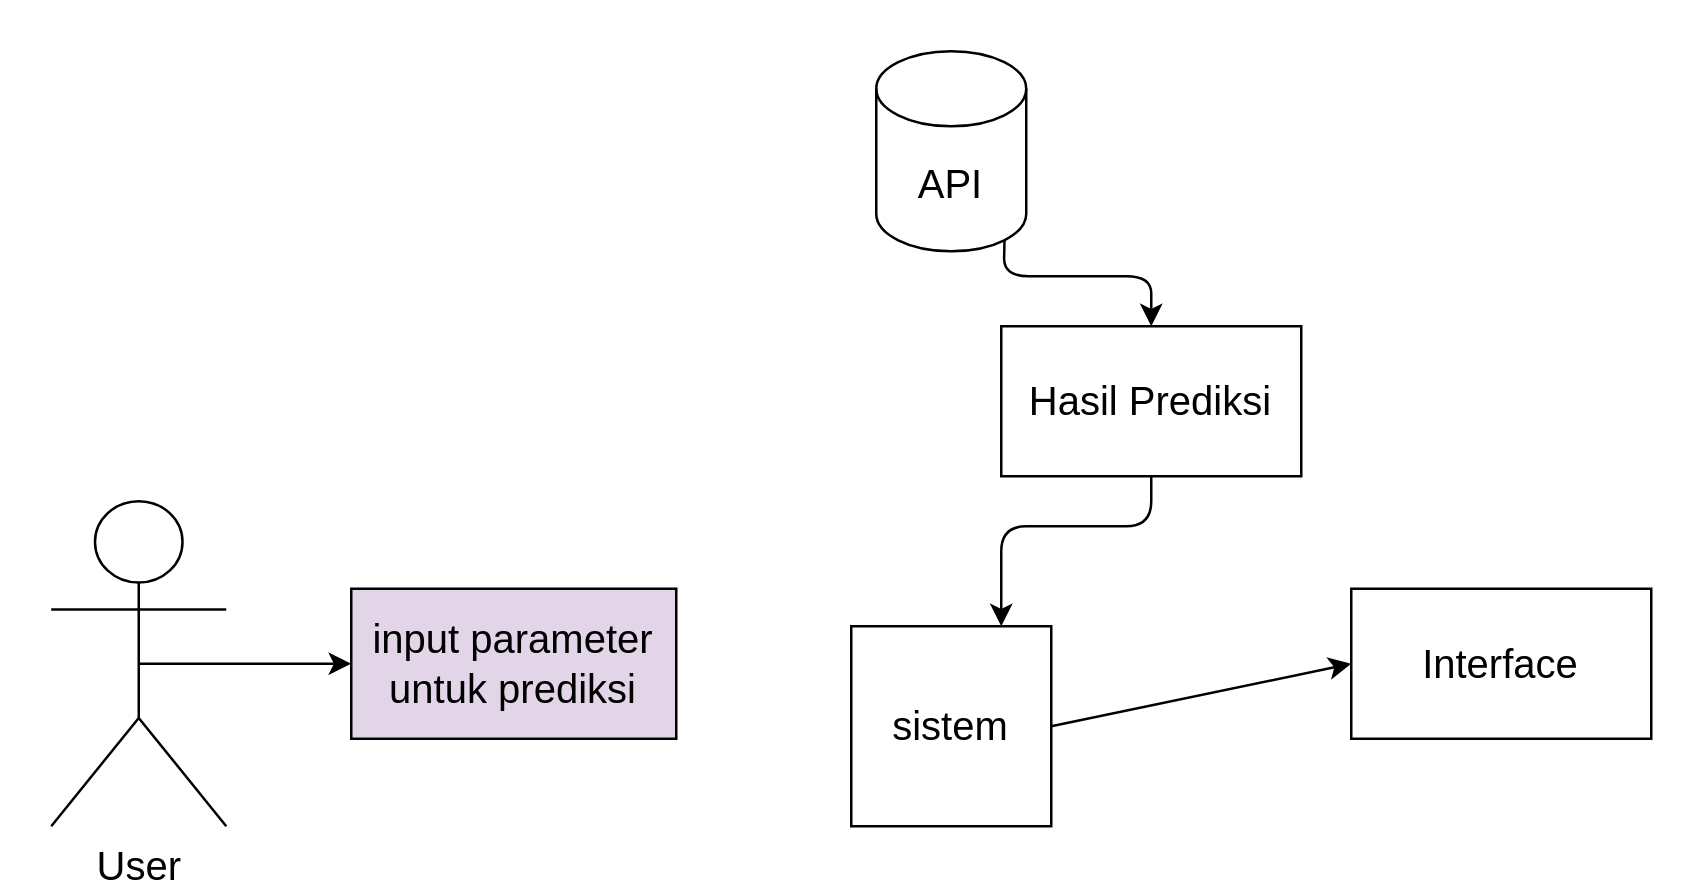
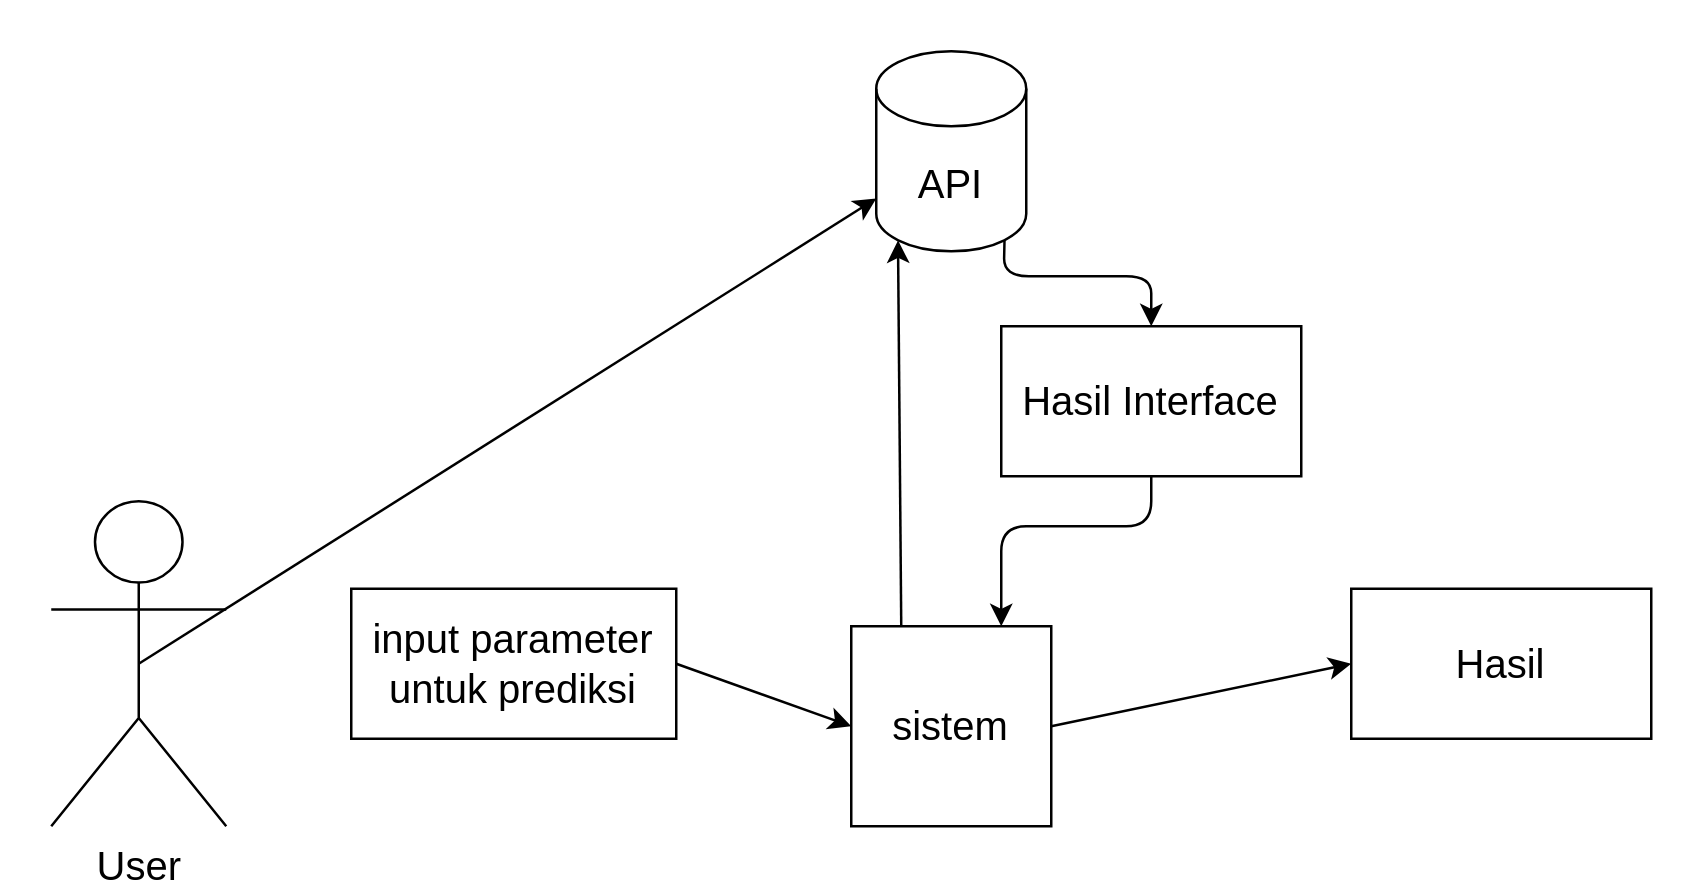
- <mxCell id="8" value="&lt;font style=&quot;font-size: 16px&quot;&gt;Hasil Prediksi&lt;/font&gt;" style="rounded=0;whiteSpace=wrap;html=1;" vertex="1" parent="1"><mxGeometry x="400" y="130" width="120" height="60" as="geometry" /></mxCell>
+ <mxCell id="8" value="&lt;font style=&quot;font-size: 16px&quot;&gt;Hasil Interface&lt;/font&gt;" style="rounded=0;whiteSpace=wrap;html=1;" vertex="1" parent="1"><mxGeometry x="400" y="130" width="120" height="60" as="geometry" /></mxCell>
+ <mxCell id="9" value="" style="endArrow=classic;html=1;exitX=0.25;exitY=0;exitDx=0;exitDy=0;entryX=0.145;entryY=1;entryDx=0;entryDy=-4.35;entryPerimeter=0;" edge="1" parent="1" source="5" target="7"><mxGeometry width="50" height="50" relative="1" as="geometry"><mxPoint x="290" y="150" as="sourcePoint" /><mxPoint x="340" y="100" as="targetPoint" /></mxGeometry></mxCell>
- <mxCell id="4" value="" style="endArrow=classic;html=1;exitX=0.5;exitY=0.5;exitDx=0;exitDy=0;exitPerimeter=0;entryX=0;entryY=0.5;entryDx=0;entryDy=0;" edge="1" parent="1" source="2" target="3"><mxGeometry width="50" height="50" relative="1" as="geometry"><mxPoint x="280" y="290" as="sourcePoint" /><mxPoint x="330" y="240" as="targetPoint" /></mxGeometry></mxCell>
+ <mxCell id="4" value="" style="endArrow=classic;html=1;exitX=0.5;exitY=0.5;exitDx=0;exitDy=0;exitPerimeter=0;" edge="1" parent="1" source="2" target="7"><mxGeometry width="50" height="50" relative="1" as="geometry"><mxPoint x="280" y="290" as="sourcePoint" /><mxPoint x="330" y="240" as="targetPoint" /></mxGeometry></mxCell>
- <mxCell id="3" value="&lt;font style=&quot;font-size: 16px&quot;&gt;input parameter&lt;br&gt;untuk prediksi&lt;/font&gt;" style="rounded=0;whiteSpace=wrap;html=1;fillColor=#e1d5e7;" vertex="1" parent="1"><mxGeometry x="140" y="235" width="130" height="60" as="geometry" /></mxCell>
+ <mxCell id="3" value="&lt;font style=&quot;font-size: 16px&quot;&gt;input parameter&lt;br&gt;untuk prediksi&lt;/font&gt;" style="rounded=0;whiteSpace=wrap;html=1;" vertex="1" parent="1"><mxGeometry x="140" y="235" width="130" height="60" as="geometry" /></mxCell>
- <mxCell id="12" value="&lt;font style=&quot;font-size: 16px&quot;&gt;Interface&lt;/font&gt;" style="rounded=0;whiteSpace=wrap;html=1;" vertex="1" parent="1"><mxGeometry x="540" y="235" width="120" height="60" as="geometry" /></mxCell>
+ <mxCell id="12" value="&lt;font style=&quot;font-size: 16px&quot;&gt;Hasil&lt;/font&gt;" style="rounded=0;whiteSpace=wrap;html=1;" vertex="1" parent="1"><mxGeometry x="540" y="235" width="120" height="60" as="geometry" /></mxCell>
+ <mxCell id="6" value="" style="endArrow=classic;html=1;exitX=1;exitY=0.5;exitDx=0;exitDy=0;entryX=0;entryY=0.5;entryDx=0;entryDy=0;" edge="1" parent="1" source="3" target="5"><mxGeometry width="50" height="50" relative="1" as="geometry"><mxPoint x="360" y="280" as="sourcePoint" /><mxPoint x="410" y="230" as="targetPoint" /></mxGeometry></mxCell>
